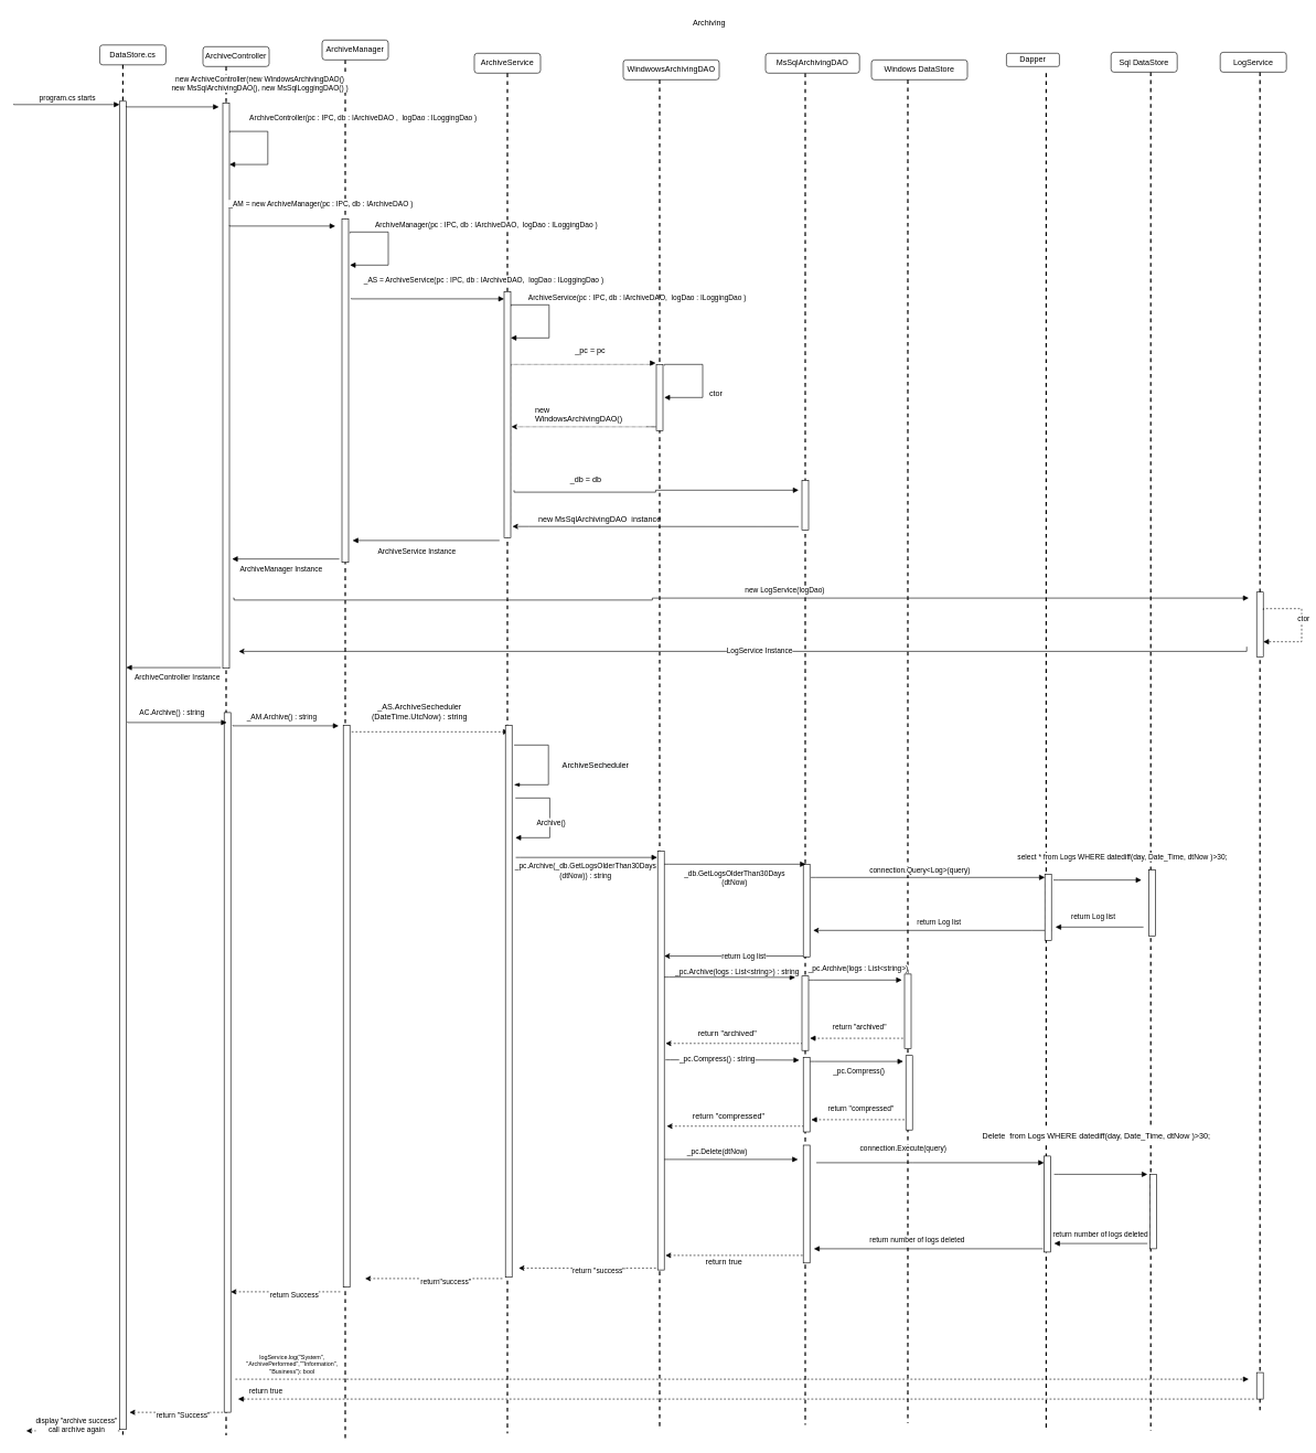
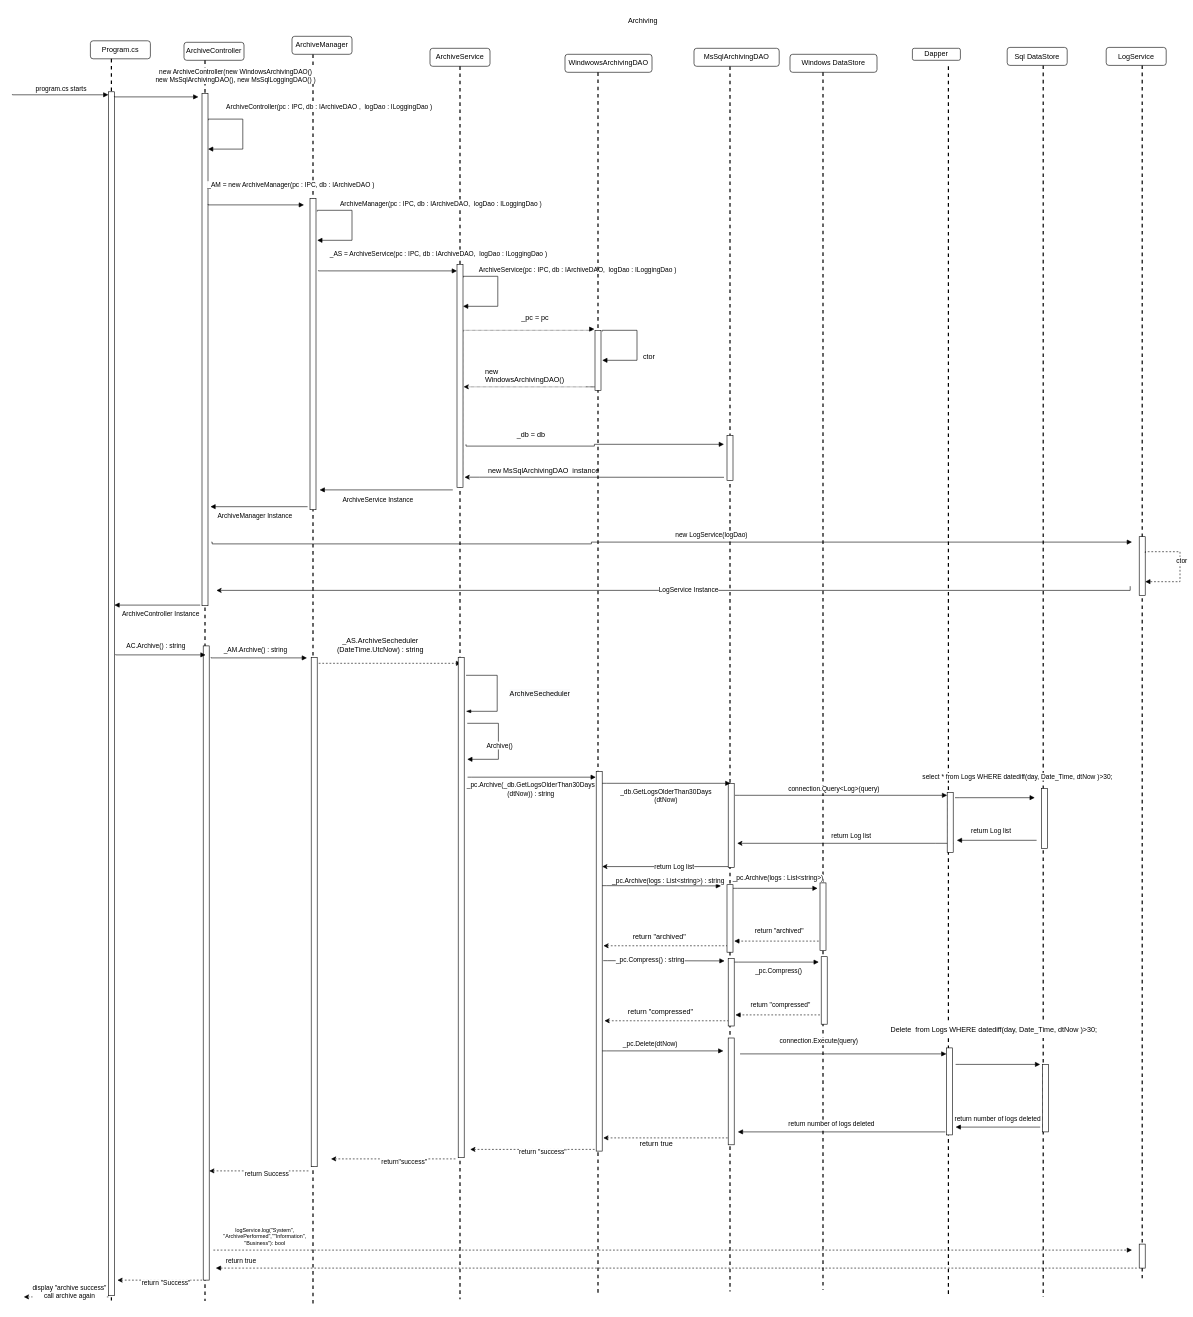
- <mxCell id="72" value="DataStore.cs" style="rounded=1;whiteSpace=wrap;html=1;" parent="1" vertex="1"><mxGeometry x="150" y="67.5" width="100" height="30" as="geometry" /></mxCell>
+ <mxCell id="72" value="Program.cs" style="rounded=1;whiteSpace=wrap;html=1;" parent="1" vertex="1"><mxGeometry x="150" y="67.5" width="100" height="30" as="geometry" /></mxCell>
